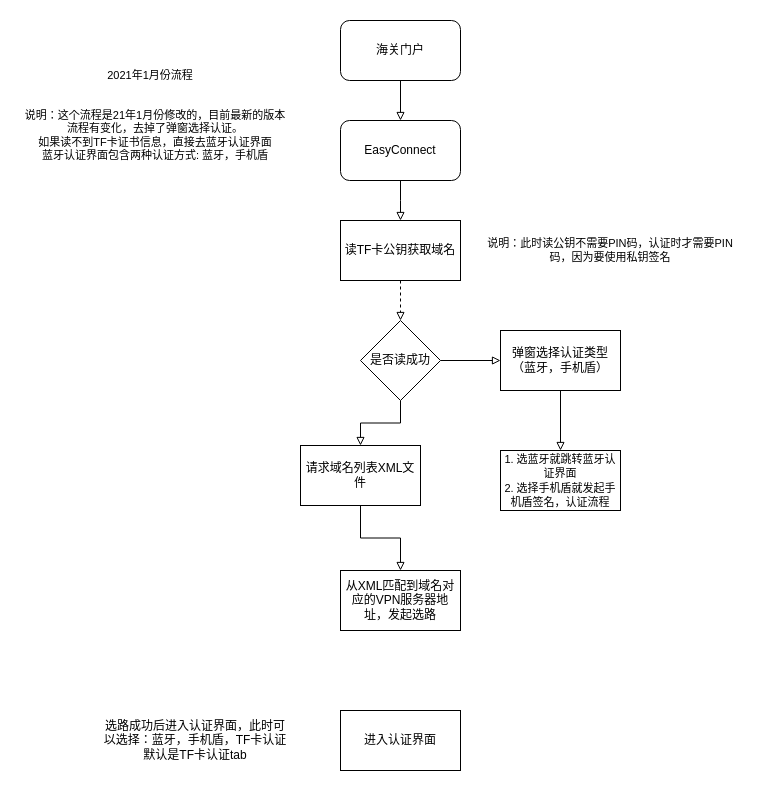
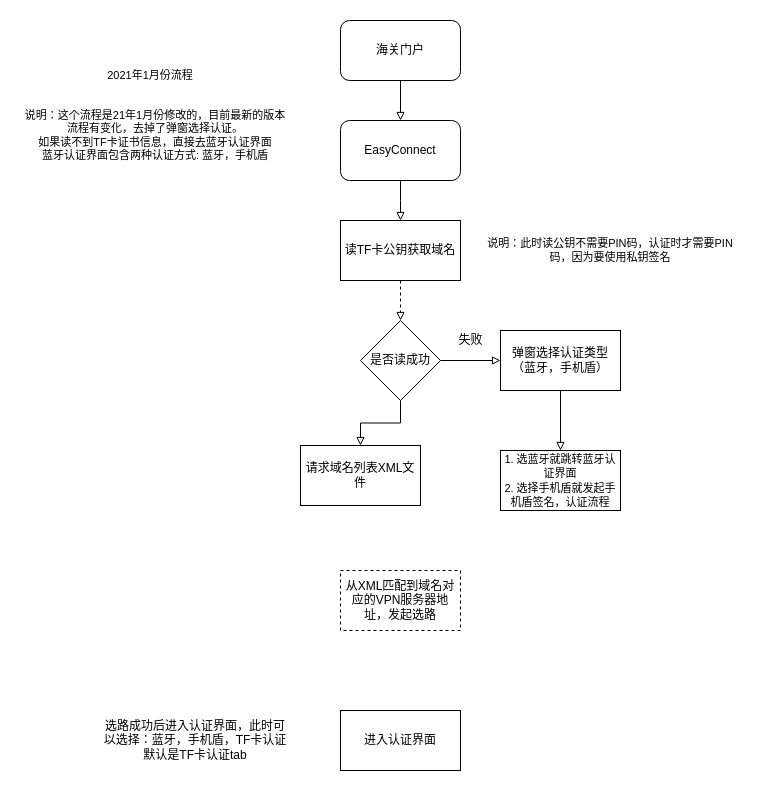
+ <mxCell id="15" value="失败" style="text;html=1;align=center;verticalAlign=middle;resizable=0;points=[];autosize=1;strokeColor=none;fillColor=none;" vertex="1" parent="1"><mxGeometry x="450" y="330" width="40" height="20" as="geometry" /></mxCell>
- <mxCell id="11" value="" style="edgeStyle=orthogonalEdgeStyle;rounded=0;orthogonalLoop=1;jettySize=auto;html=1;fontSize=11;endArrow=block;endFill=0;" edge="1" parent="1" source="12" target="17"><mxGeometry relative="1" as="geometry" /></mxCell>
- <mxCell id="17" value="从XML匹配到域名对应的VPN服务器地址，发起选路" style="whiteSpace=wrap;html=1;rounded=0;" vertex="1" parent="1"><mxGeometry x="340" y="570" width="120" height="60" as="geometry" /></mxCell>
+ <mxCell id="17" value="从XML匹配到域名对应的VPN服务器地址，发起选路" style="whiteSpace=wrap;html=1;rounded=0;dashed=1;" vertex="1" parent="1"><mxGeometry x="340" y="570" width="120" height="60" as="geometry" /></mxCell>
